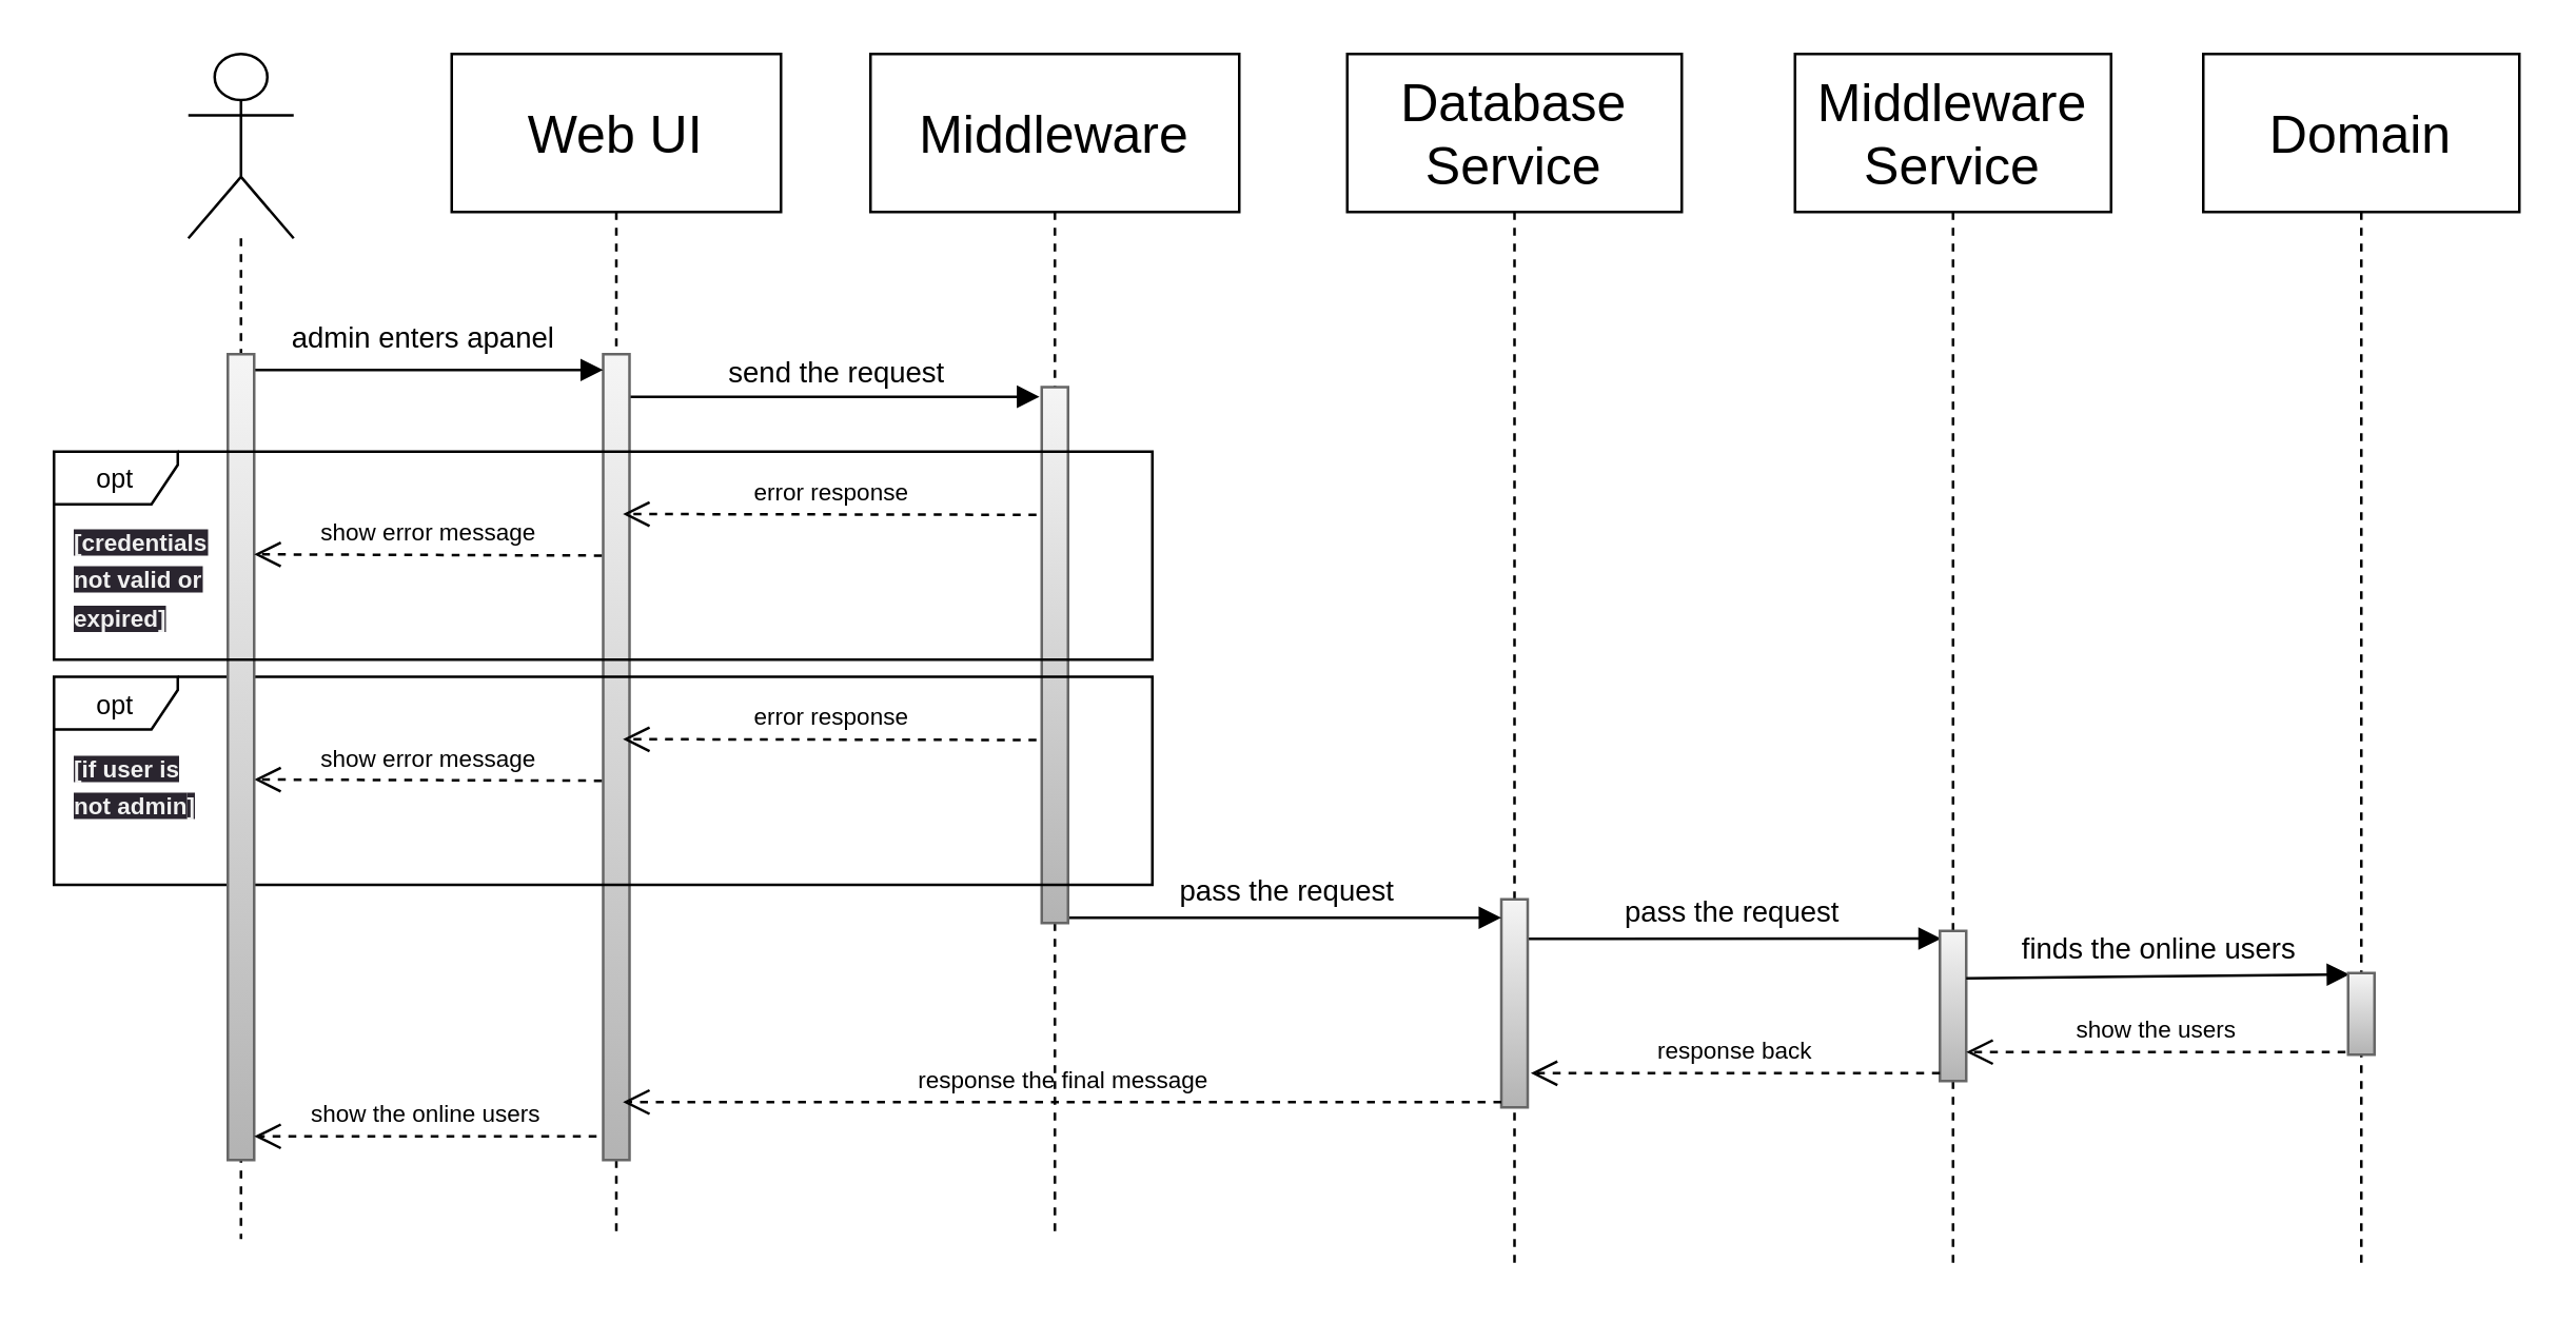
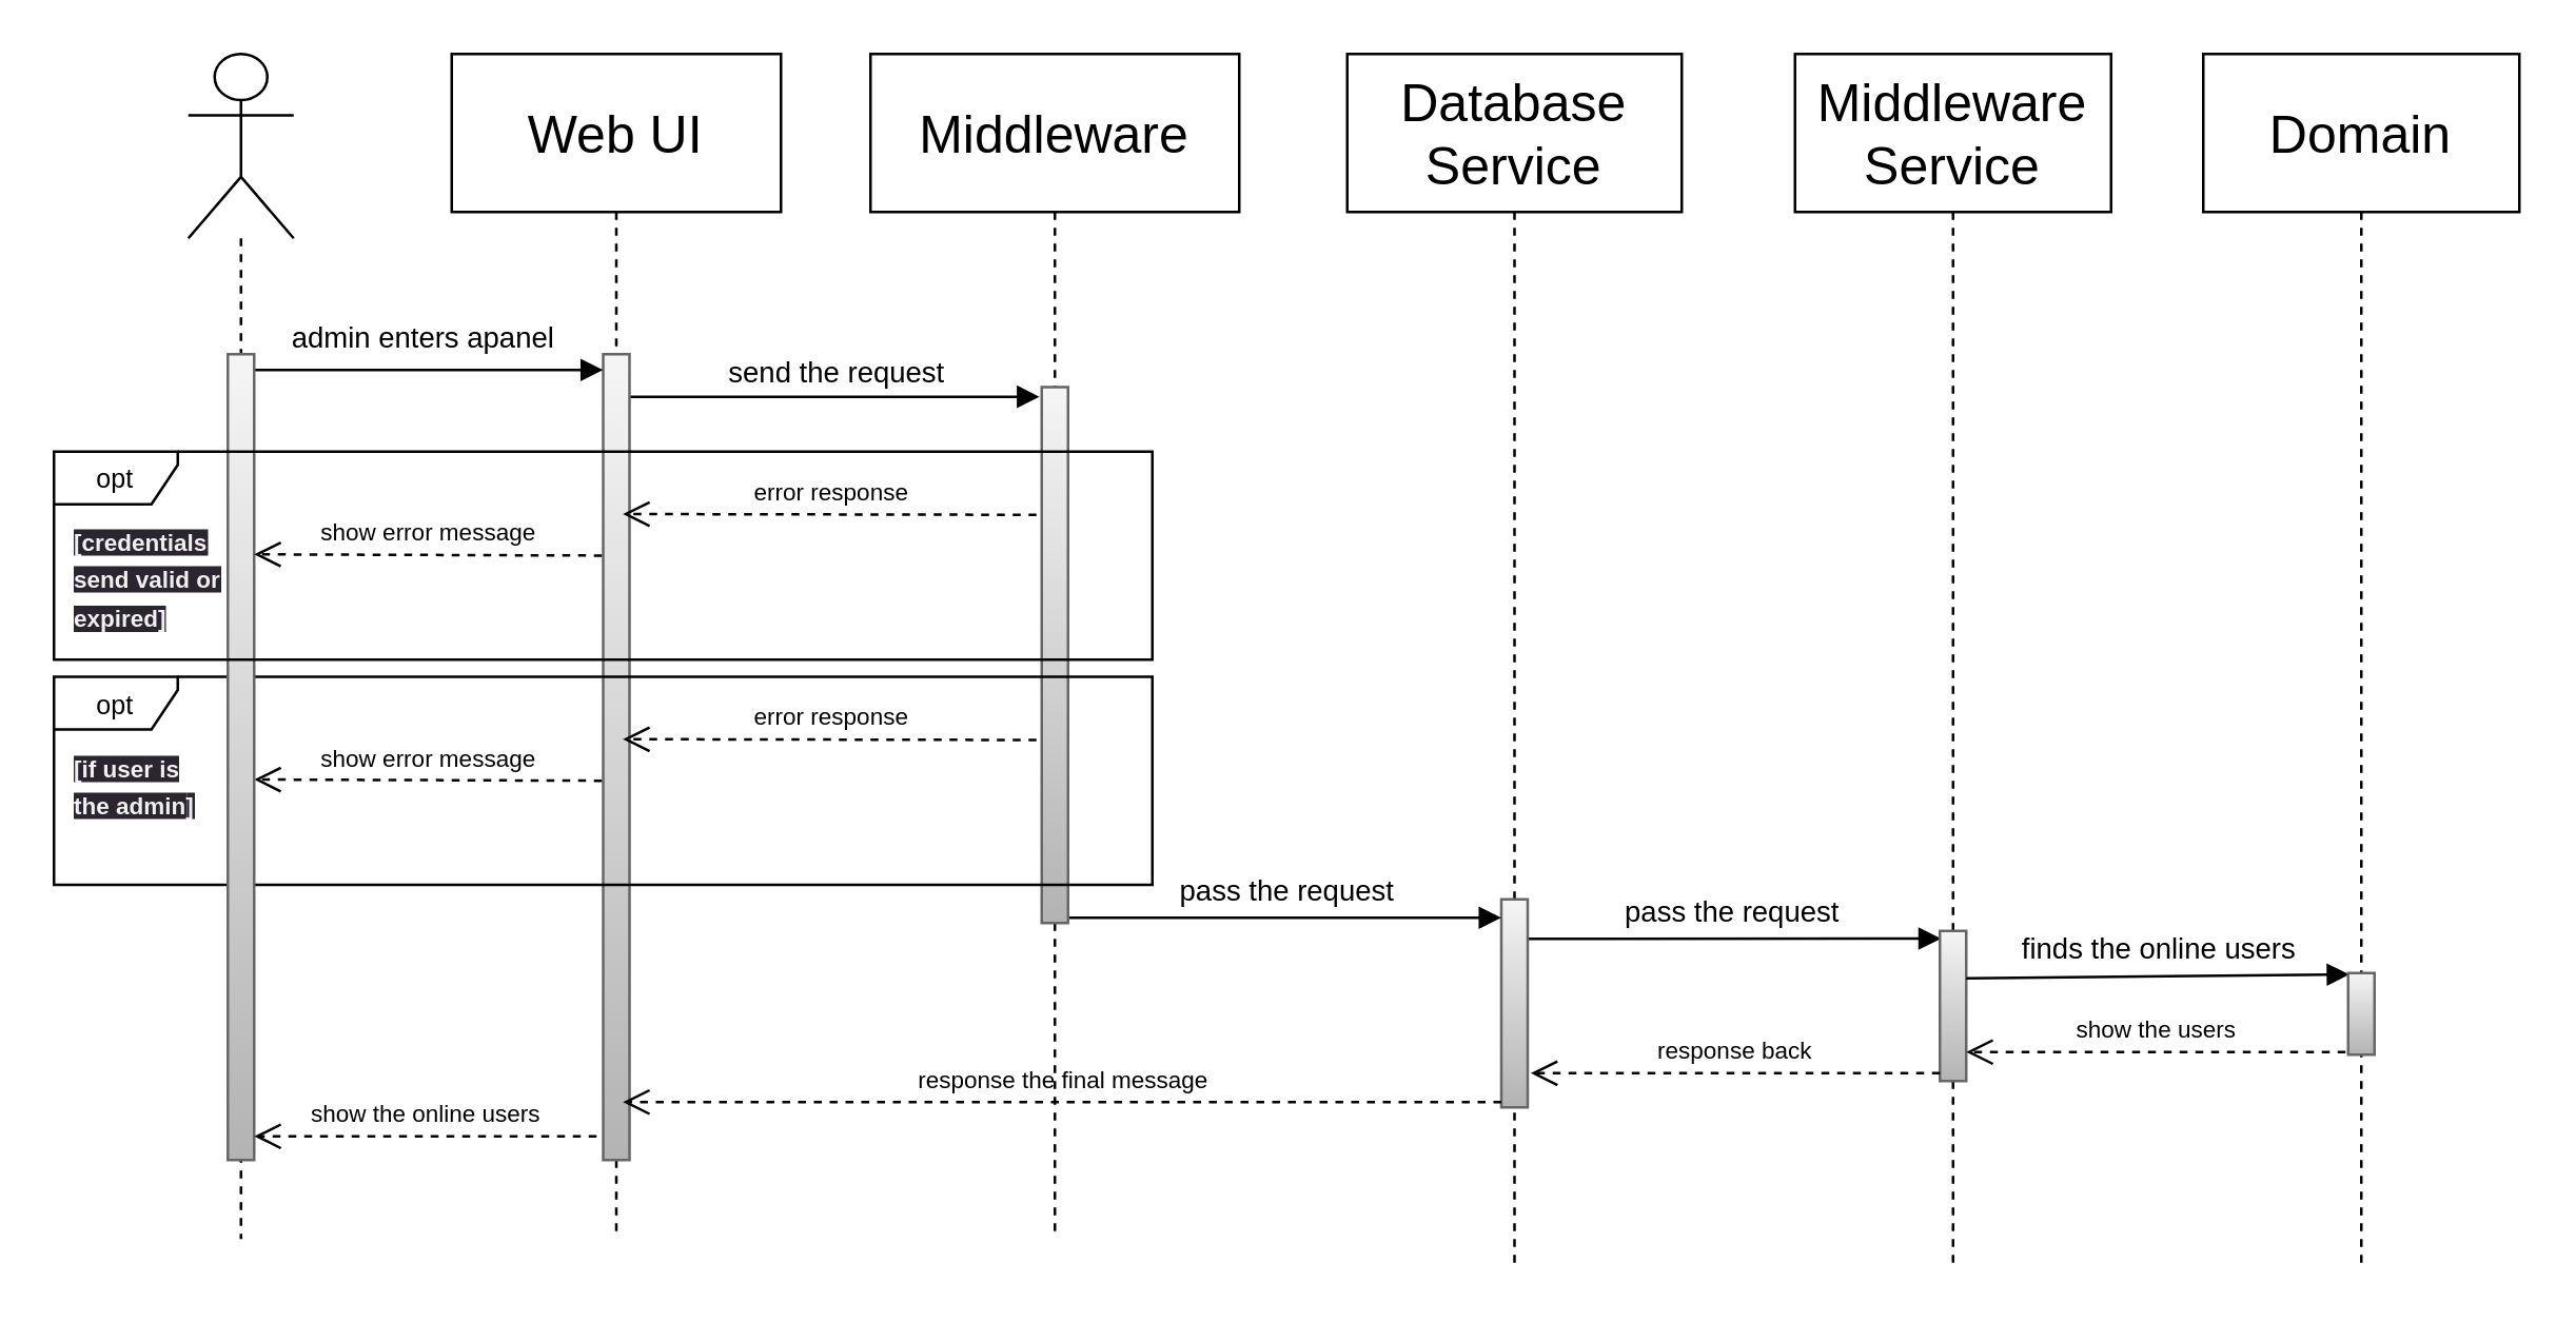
- <mxCell id="27" value="&lt;span style=&quot;border-color: rgb(0, 0, 0); color: rgb(240, 240, 240); font-family: Helvetica; font-style: normal; font-variant-ligatures: normal; font-variant-caps: normal; letter-spacing: normal; orphans: 2; text-indent: 0px; text-transform: none; widows: 2; word-spacing: 0px; -webkit-text-stroke-width: 0px; text-decoration-thickness: initial; text-decoration-style: initial; text-decoration-color: initial; font-size: 9px; font-weight: 700; text-align: center; background-color: rgb(42, 37, 47); float: none; display: inline !important;&quot;&gt;[credentials not valid or expired&lt;/span&gt;&lt;span style=&quot;border-color: rgb(0, 0, 0); color: rgb(240, 240, 240); font-family: Helvetica; font-style: normal; font-variant-ligatures: normal; font-variant-caps: normal; letter-spacing: normal; orphans: 2; text-indent: 0px; text-transform: none; widows: 2; word-spacing: 0px; -webkit-text-stroke-width: 0px; text-decoration-thickness: initial; text-decoration-style: initial; text-decoration-color: initial; font-size: 9px; font-weight: 700; text-align: center; background-color: rgb(42, 37, 47); float: none; display: inline !important;&quot;&gt;]&lt;/span&gt;" style="text;whiteSpace=wrap;html=1;" vertex="1" parent="1"><mxGeometry x="26" y="191" width="60" height="40" as="geometry" /></mxCell>
+ <mxCell id="27" value="&lt;span style=&quot;border-color: rgb(0, 0, 0); color: rgb(240, 240, 240); font-family: Helvetica; font-style: normal; font-variant-ligatures: normal; font-variant-caps: normal; letter-spacing: normal; orphans: 2; text-indent: 0px; text-transform: none; widows: 2; word-spacing: 0px; -webkit-text-stroke-width: 0px; text-decoration-thickness: initial; text-decoration-style: initial; text-decoration-color: initial; font-size: 9px; font-weight: 700; text-align: center; background-color: rgb(42, 37, 47); float: none; display: inline !important;&quot;&gt;[credentials send valid or expired&lt;/span&gt;&lt;span style=&quot;border-color: rgb(0, 0, 0); color: rgb(240, 240, 240); font-family: Helvetica; font-style: normal; font-variant-ligatures: normal; font-variant-caps: normal; letter-spacing: normal; orphans: 2; text-indent: 0px; text-transform: none; widows: 2; word-spacing: 0px; -webkit-text-stroke-width: 0px; text-decoration-thickness: initial; text-decoration-style: initial; text-decoration-color: initial; font-size: 9px; font-weight: 700; text-align: center; background-color: rgb(42, 37, 47); float: none; display: inline !important;&quot;&gt;]&lt;/span&gt;" style="text;whiteSpace=wrap;html=1;" vertex="1" parent="1"><mxGeometry x="26" y="191" width="60" height="40" as="geometry" /></mxCell>
- <mxCell id="11" value="&lt;span style=&quot;border-color: rgb(0, 0, 0); color: rgb(240, 240, 240); font-family: Helvetica; font-style: normal; font-variant-ligatures: normal; font-variant-caps: normal; letter-spacing: normal; orphans: 2; text-indent: 0px; text-transform: none; widows: 2; word-spacing: 0px; -webkit-text-stroke-width: 0px; text-decoration-thickness: initial; text-decoration-style: initial; text-decoration-color: initial; font-size: 9px; font-weight: 700; text-align: center; background-color: rgb(42, 37, 47); float: none; display: inline !important;&quot;&gt;[if user is&lt;br&gt;not admin&lt;/span&gt;&lt;span style=&quot;border-color: rgb(0, 0, 0); color: rgb(240, 240, 240); font-family: Helvetica; font-style: normal; font-variant-ligatures: normal; font-variant-caps: normal; letter-spacing: normal; orphans: 2; text-indent: 0px; text-transform: none; widows: 2; word-spacing: 0px; -webkit-text-stroke-width: 0px; text-decoration-thickness: initial; text-decoration-style: initial; text-decoration-color: initial; font-size: 9px; font-weight: 700; text-align: center; background-color: rgb(42, 37, 47); float: none; display: inline !important;&quot;&gt;]&lt;/span&gt;" style="text;whiteSpace=wrap;html=1;" vertex="1" parent="6"><mxGeometry x="-304" y="256.5" width="60" height="40" as="geometry" /></mxCell>
+ <mxCell id="11" value="&lt;span style=&quot;border-color: rgb(0, 0, 0); color: rgb(240, 240, 240); font-family: Helvetica; font-style: normal; font-variant-ligatures: normal; font-variant-caps: normal; letter-spacing: normal; orphans: 2; text-indent: 0px; text-transform: none; widows: 2; word-spacing: 0px; -webkit-text-stroke-width: 0px; text-decoration-thickness: initial; text-decoration-style: initial; text-decoration-color: initial; font-size: 9px; font-weight: 700; text-align: center; background-color: rgb(42, 37, 47); float: none; display: inline !important;&quot;&gt;[if user is&lt;br&gt;the admin&lt;/span&gt;&lt;span style=&quot;border-color: rgb(0, 0, 0); color: rgb(240, 240, 240); font-family: Helvetica; font-style: normal; font-variant-ligatures: normal; font-variant-caps: normal; letter-spacing: normal; orphans: 2; text-indent: 0px; text-transform: none; widows: 2; word-spacing: 0px; -webkit-text-stroke-width: 0px; text-decoration-thickness: initial; text-decoration-style: initial; text-decoration-color: initial; font-size: 9px; font-weight: 700; text-align: center; background-color: rgb(42, 37, 47); float: none; display: inline !important;&quot;&gt;]&lt;/span&gt;" style="text;whiteSpace=wrap;html=1;" vertex="1" parent="6"><mxGeometry x="-304" y="256.5" width="60" height="40" as="geometry" /></mxCell>
